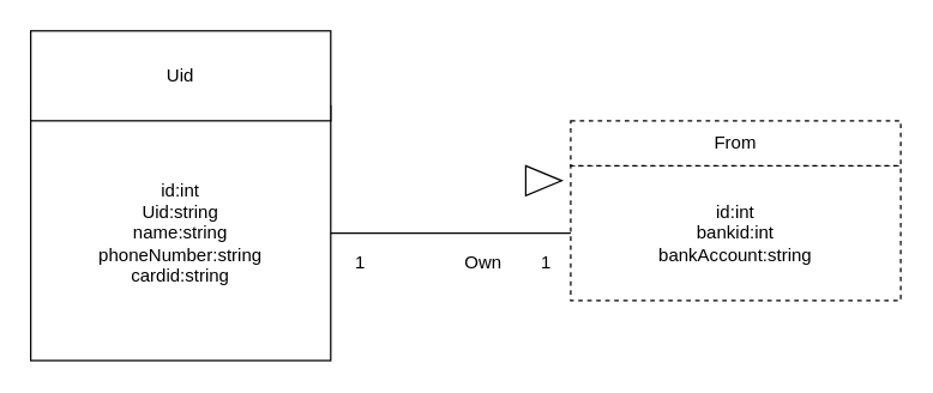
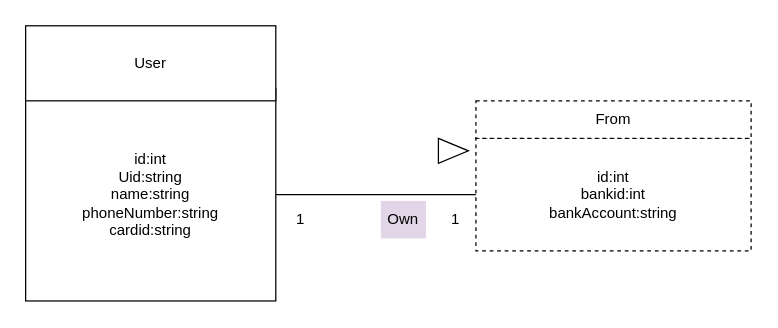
- <mxCell id="4" value="Uid" style="rounded=0;whiteSpace=wrap;html=1;" vertex="1" parent="1"><mxGeometry x="20" y="20" width="200" height="60" as="geometry" /></mxCell>
+ <mxCell id="4" value="User" style="rounded=0;whiteSpace=wrap;html=1;" vertex="1" parent="1"><mxGeometry x="20" y="20" width="200" height="60" as="geometry" /></mxCell>
- <mxCell id="10" value="Own" style="rounded=0;whiteSpace=wrap;html=1;strokeColor=none;" vertex="1" parent="1"><mxGeometry x="304" y="160" width="36" height="30" as="geometry" /></mxCell>
+ <mxCell id="10" value="Own" style="rounded=0;whiteSpace=wrap;html=1;strokeColor=none;fillColor=#e1d5e7;" vertex="1" parent="1"><mxGeometry x="304" y="160" width="36" height="30" as="geometry" /></mxCell>
